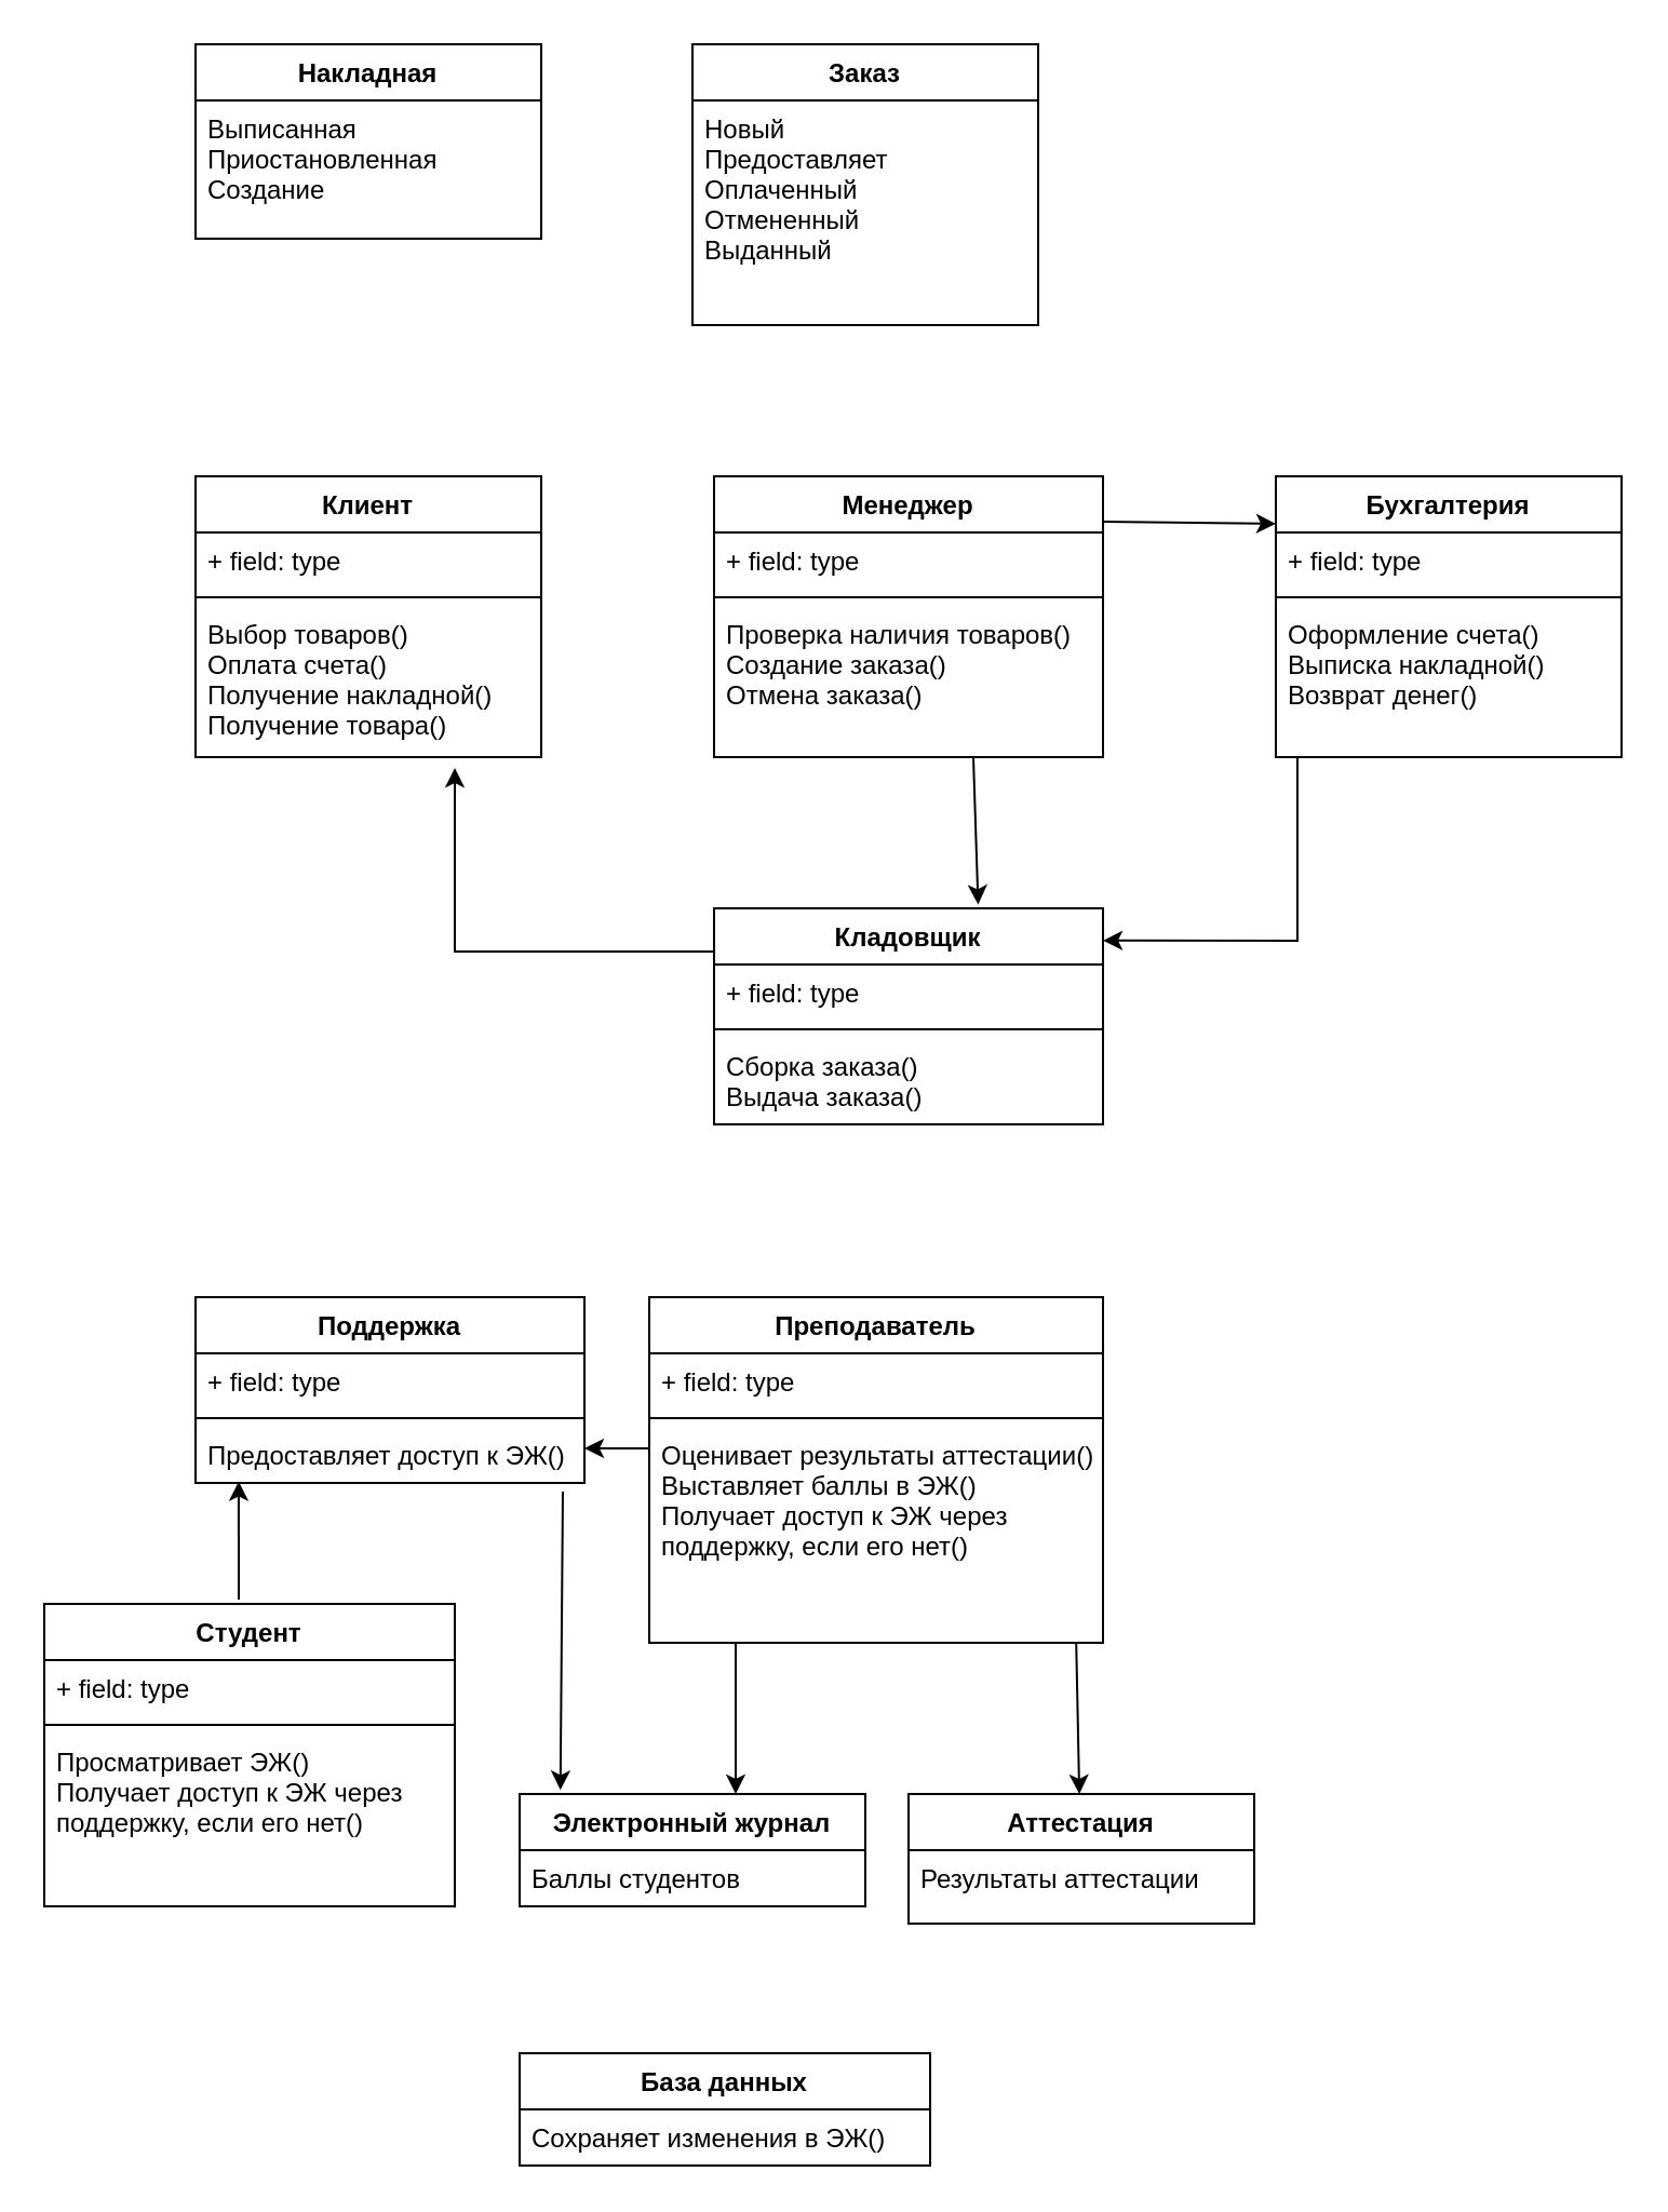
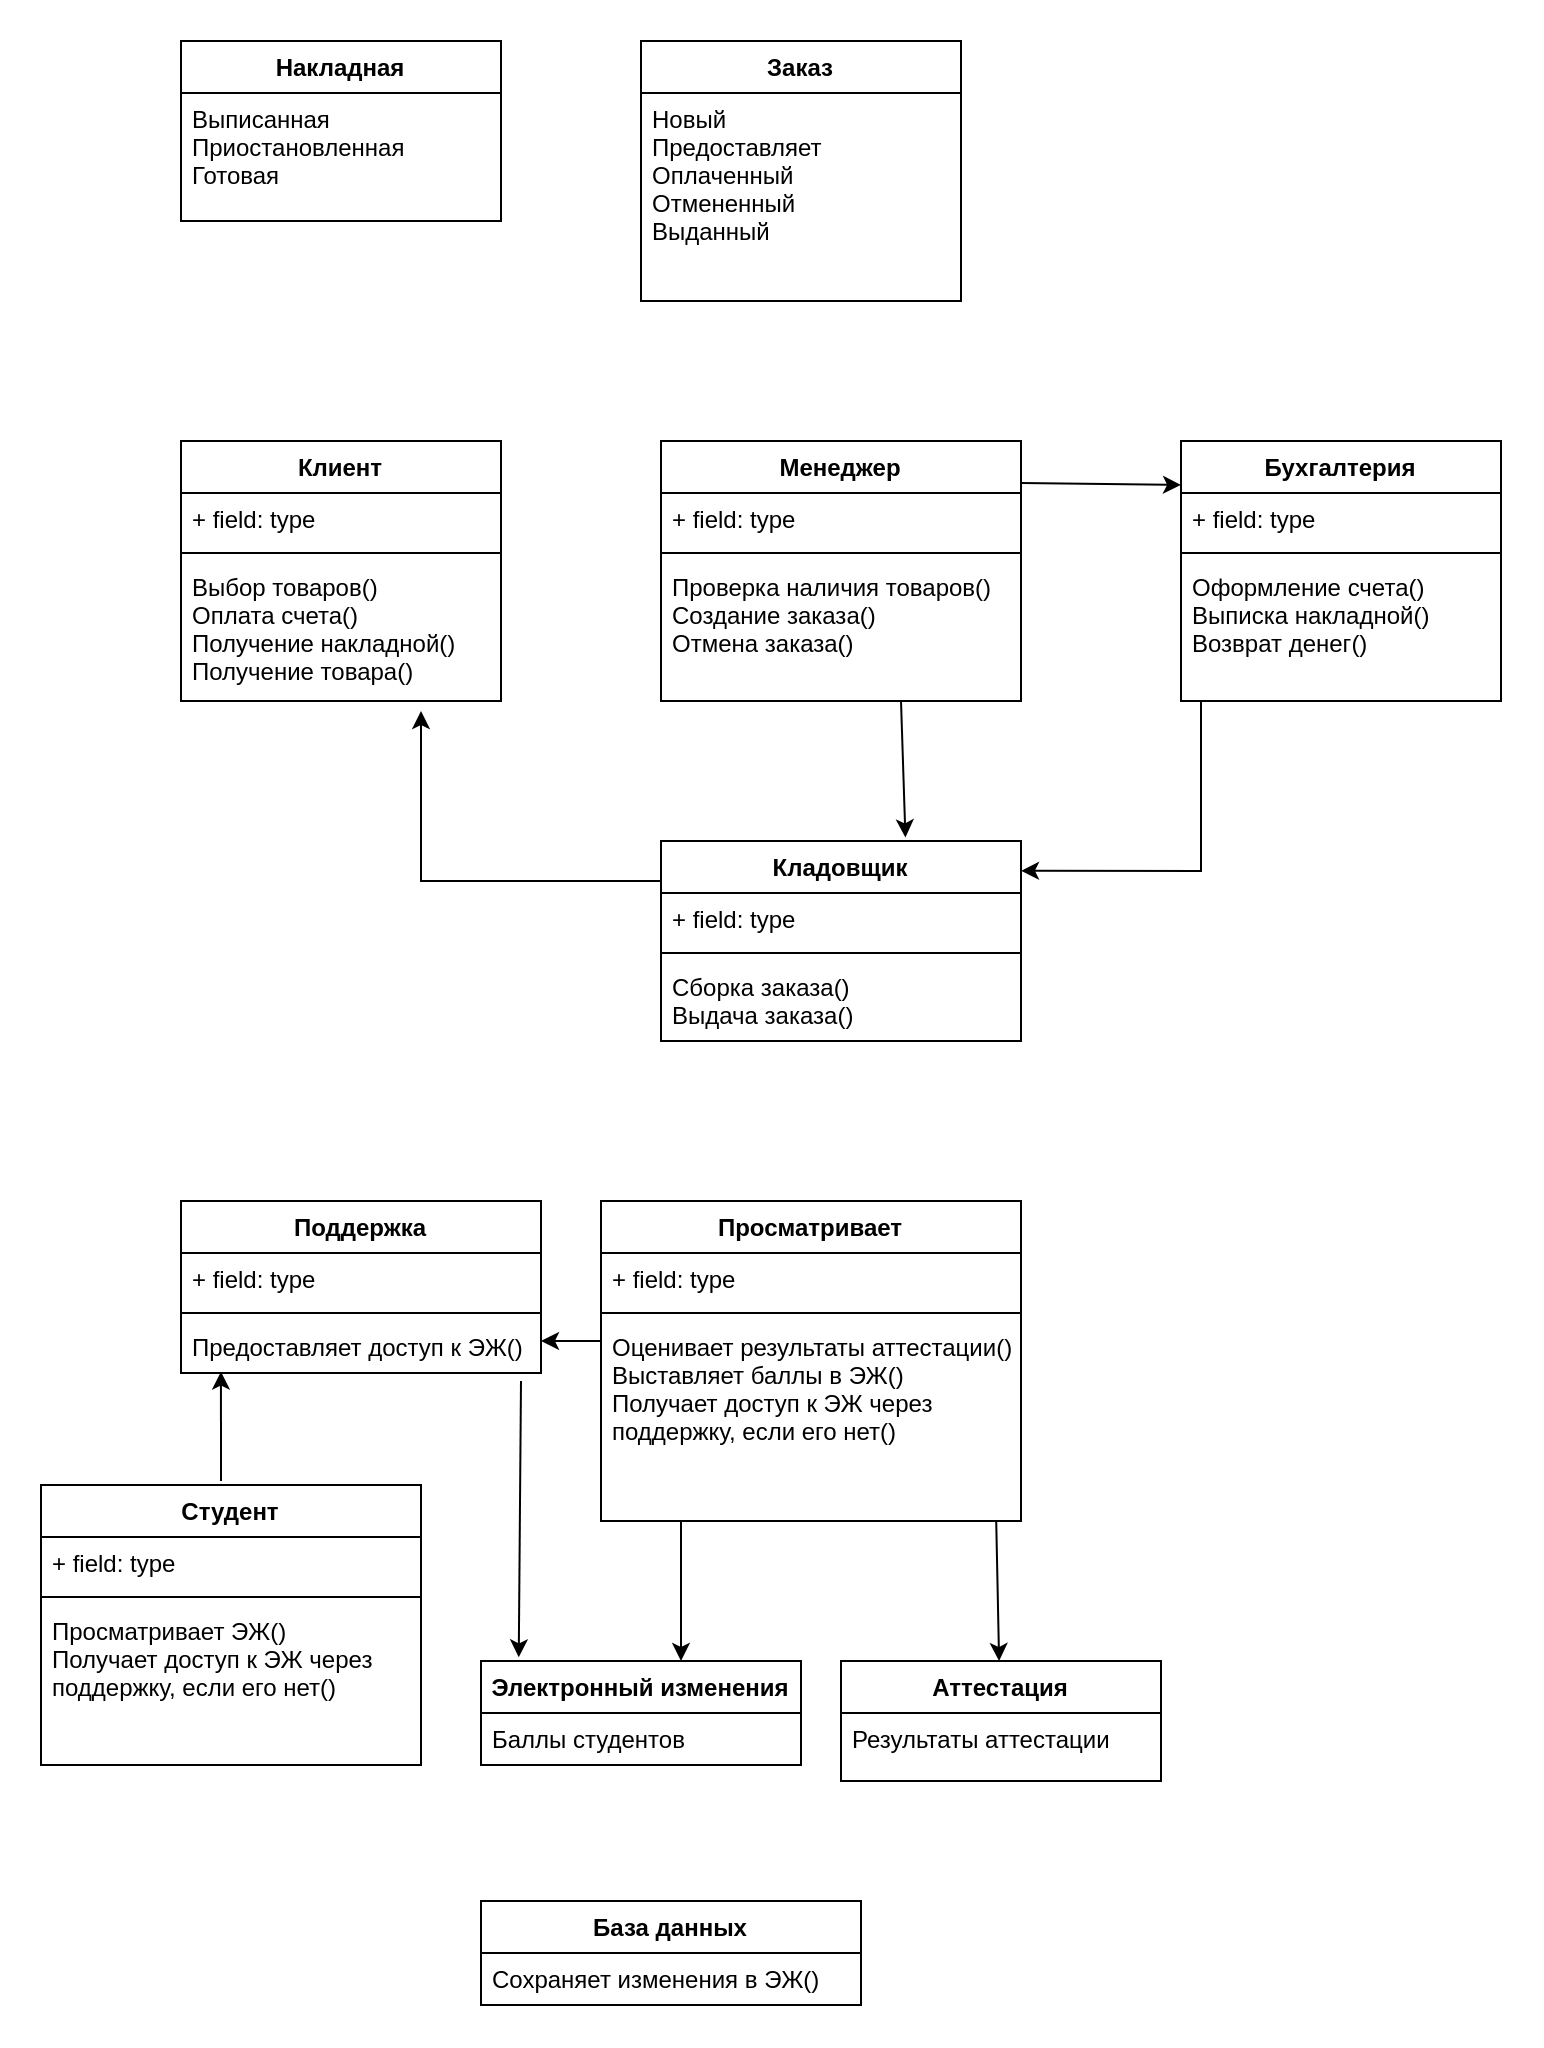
- <mxCell id="39" value="Выписанная&#10;Приостановленная&#10;Создание" style="text;strokeColor=none;fillColor=none;align=left;verticalAlign=top;spacingLeft=4;spacingRight=4;overflow=hidden;rotatable=0;points=[[0,0.5],[1,0.5]];portConstraint=eastwest;" vertex="1" parent="38"><mxGeometry y="26" width="160" height="64" as="geometry" /></mxCell>
+ <mxCell id="39" value="Выписанная&#10;Приостановленная&#10;Готовая" style="text;strokeColor=none;fillColor=none;align=left;verticalAlign=top;spacingLeft=4;spacingRight=4;overflow=hidden;rotatable=0;points=[[0,0.5],[1,0.5]];portConstraint=eastwest;" vertex="1" parent="38"><mxGeometry y="26" width="160" height="64" as="geometry" /></mxCell>
- <mxCell id="28" value="Преподаватель" style="swimlane;fontStyle=1;align=center;verticalAlign=top;childLayout=stackLayout;horizontal=1;startSize=26;horizontalStack=0;resizeParent=1;resizeParentMax=0;resizeLast=0;collapsible=1;marginBottom=0;" vertex="1" parent="1"><mxGeometry x="300" y="600" width="210" height="160" as="geometry" /></mxCell>
+ <mxCell id="28" value="Просматривает" style="swimlane;fontStyle=1;align=center;verticalAlign=top;childLayout=stackLayout;horizontal=1;startSize=26;horizontalStack=0;resizeParent=1;resizeParentMax=0;resizeLast=0;collapsible=1;marginBottom=0;" vertex="1" parent="1"><mxGeometry x="300" y="600" width="210" height="160" as="geometry" /></mxCell>
- <mxCell id="42" value="Электронный журнал" style="swimlane;fontStyle=1;align=center;verticalAlign=top;childLayout=stackLayout;horizontal=1;startSize=26;horizontalStack=0;resizeParent=1;resizeParentMax=0;resizeLast=0;collapsible=1;marginBottom=0;" vertex="1" parent="1"><mxGeometry x="240" y="830" width="160" height="52" as="geometry" /></mxCell>
+ <mxCell id="42" value="Электронный изменения" style="swimlane;fontStyle=1;align=center;verticalAlign=top;childLayout=stackLayout;horizontal=1;startSize=26;horizontalStack=0;resizeParent=1;resizeParentMax=0;resizeLast=0;collapsible=1;marginBottom=0;" vertex="1" parent="1"><mxGeometry x="240" y="830" width="160" height="52" as="geometry" /></mxCell>
